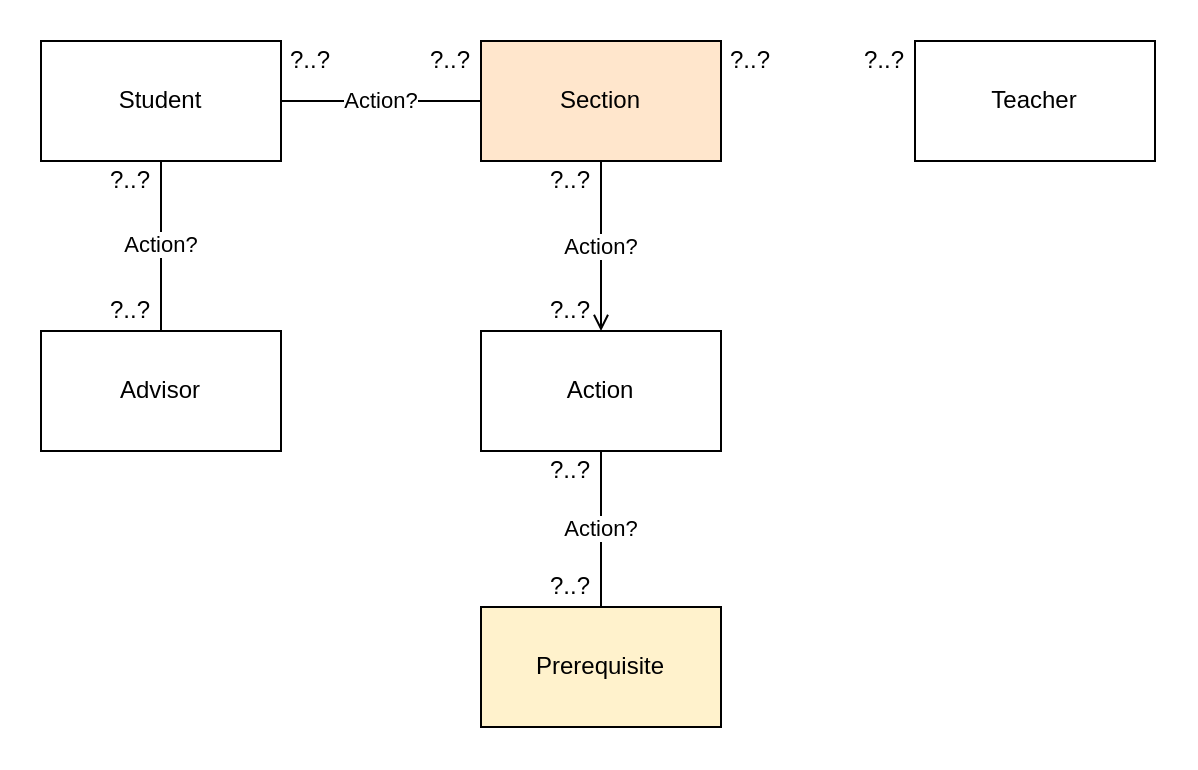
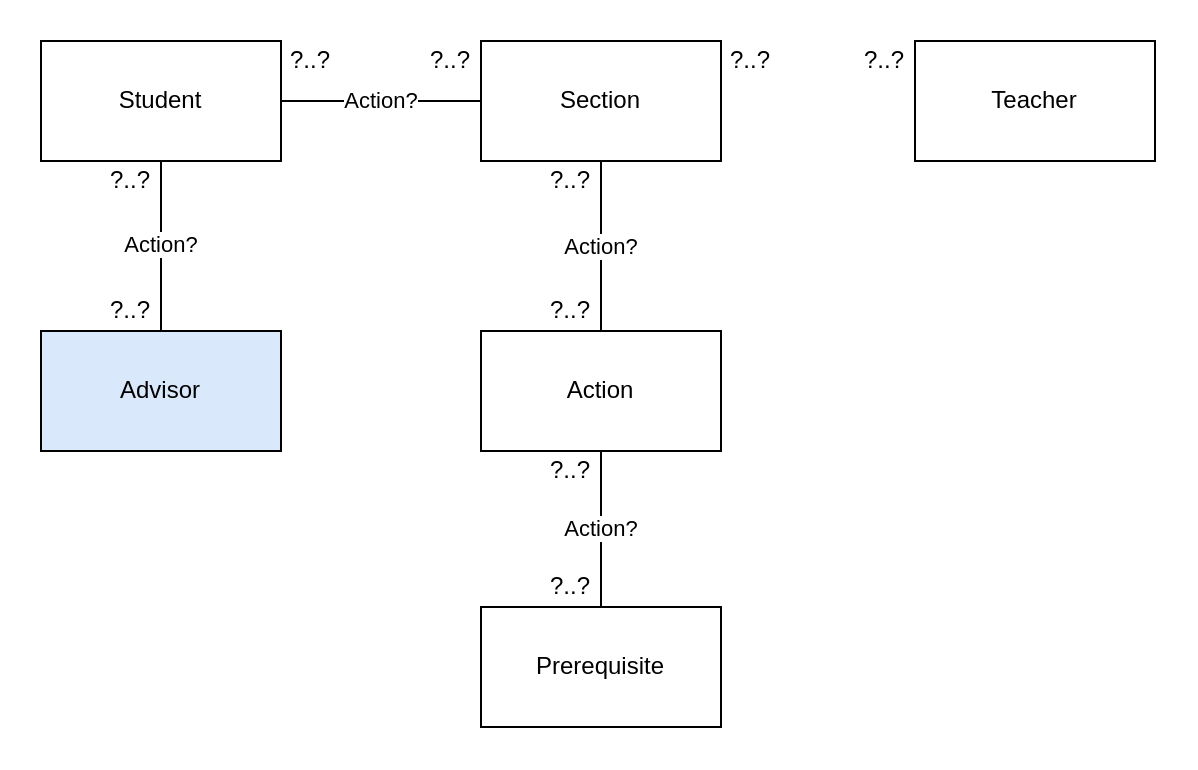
- <mxCell id="7" value="Section" style="rounded=0;whiteSpace=wrap;html=1;fillColor=#ffe6cc;" vertex="1" parent="1"><mxGeometry x="240" y="20" width="120" height="60" as="geometry" /></mxCell>
+ <mxCell id="7" value="Section" style="rounded=0;whiteSpace=wrap;html=1;" vertex="1" parent="1"><mxGeometry x="240" y="20" width="120" height="60" as="geometry" /></mxCell>
- <mxCell id="6" value="Action?" style="edgeStyle=orthogonalEdgeStyle;rounded=0;orthogonalLoop=1;jettySize=auto;html=1;exitX=0.5;exitY=1;exitDx=0;exitDy=0;entryX=0.5;entryY=0;entryDx=0;entryDy=0;startArrow=none;startFill=0;endArrow=open;endFill=0;" edge="1" parent="1" source="7" target="5"><mxGeometry relative="1" as="geometry" /></mxCell>
+ <mxCell id="6" value="Action?" style="edgeStyle=orthogonalEdgeStyle;rounded=0;orthogonalLoop=1;jettySize=auto;html=1;exitX=0.5;exitY=1;exitDx=0;exitDy=0;entryX=0.5;entryY=0;entryDx=0;entryDy=0;startArrow=none;startFill=0;endArrow=none;endFill=0;" edge="1" parent="1" source="7" target="5"><mxGeometry relative="1" as="geometry" /></mxCell>
- <mxCell id="15" value="Advisor" style="rounded=0;whiteSpace=wrap;html=1;" vertex="1" parent="1"><mxGeometry x="20" y="165" width="120" height="60" as="geometry" /></mxCell>
+ <mxCell id="15" value="Advisor" style="rounded=0;whiteSpace=wrap;html=1;fillColor=#dae8fc;" vertex="1" parent="1"><mxGeometry x="20" y="165" width="120" height="60" as="geometry" /></mxCell>
- <mxCell id="8" value="Prerequisite" style="rounded=0;whiteSpace=wrap;html=1;fillColor=#fff2cc;" vertex="1" parent="1"><mxGeometry x="240" y="303" width="120" height="60" as="geometry" /></mxCell>
+ <mxCell id="8" value="Prerequisite" style="rounded=0;whiteSpace=wrap;html=1;" vertex="1" parent="1"><mxGeometry x="240" y="303" width="120" height="60" as="geometry" /></mxCell>
